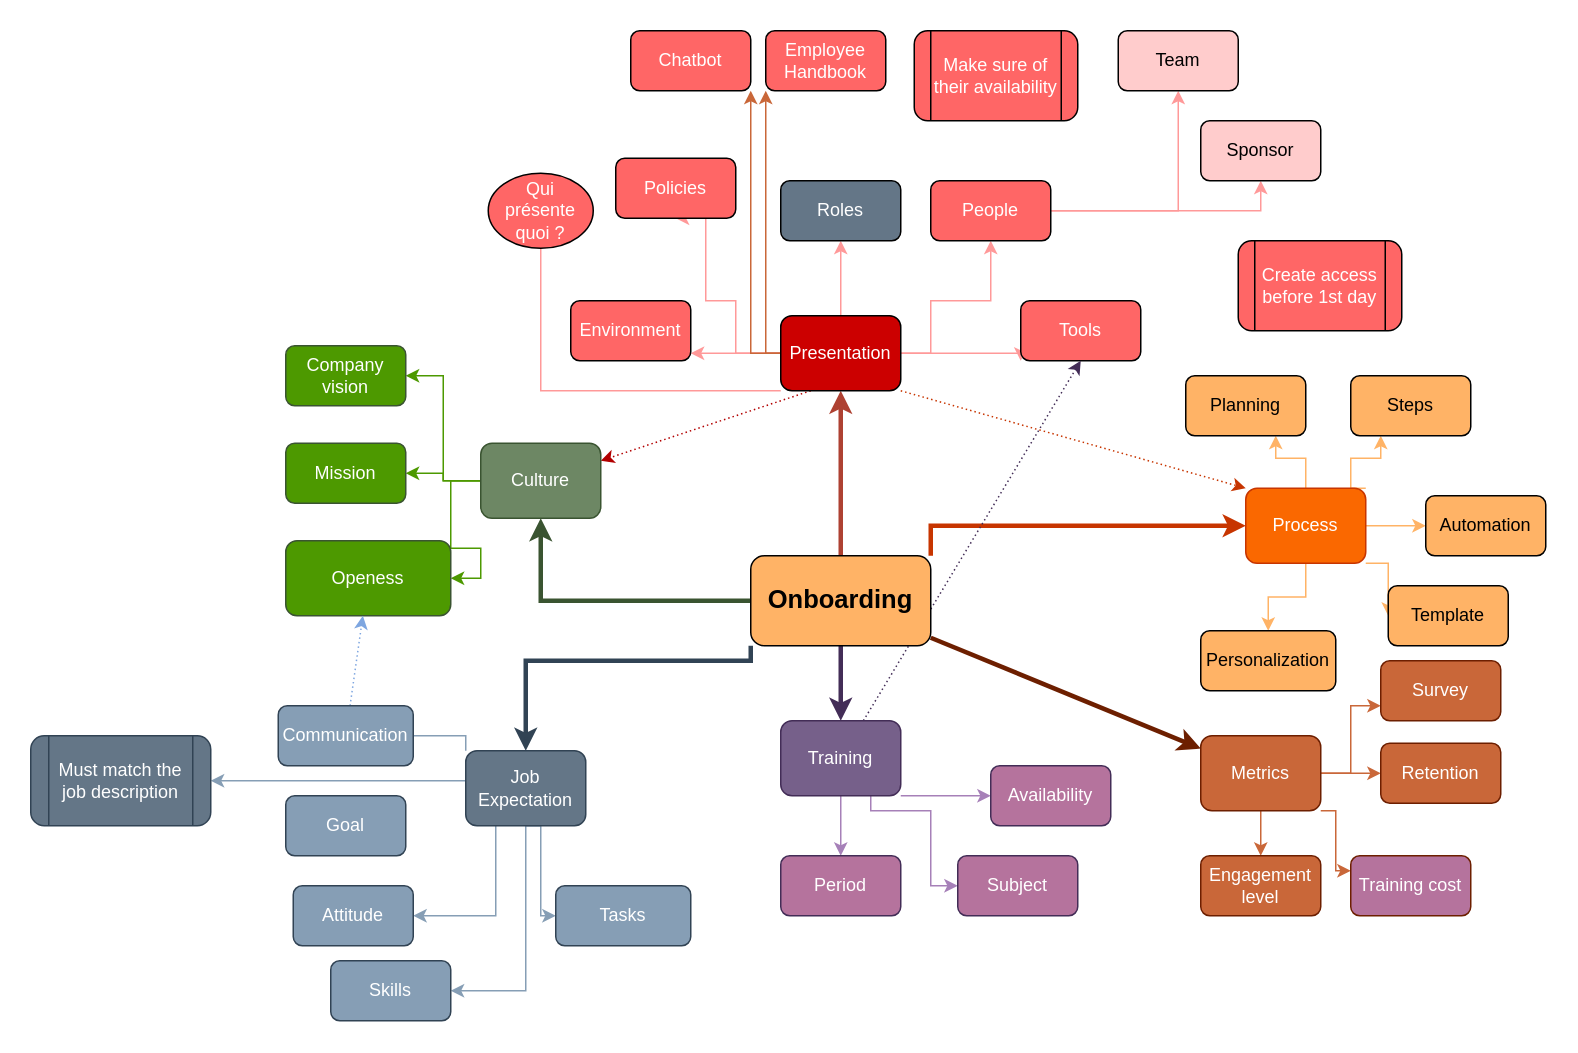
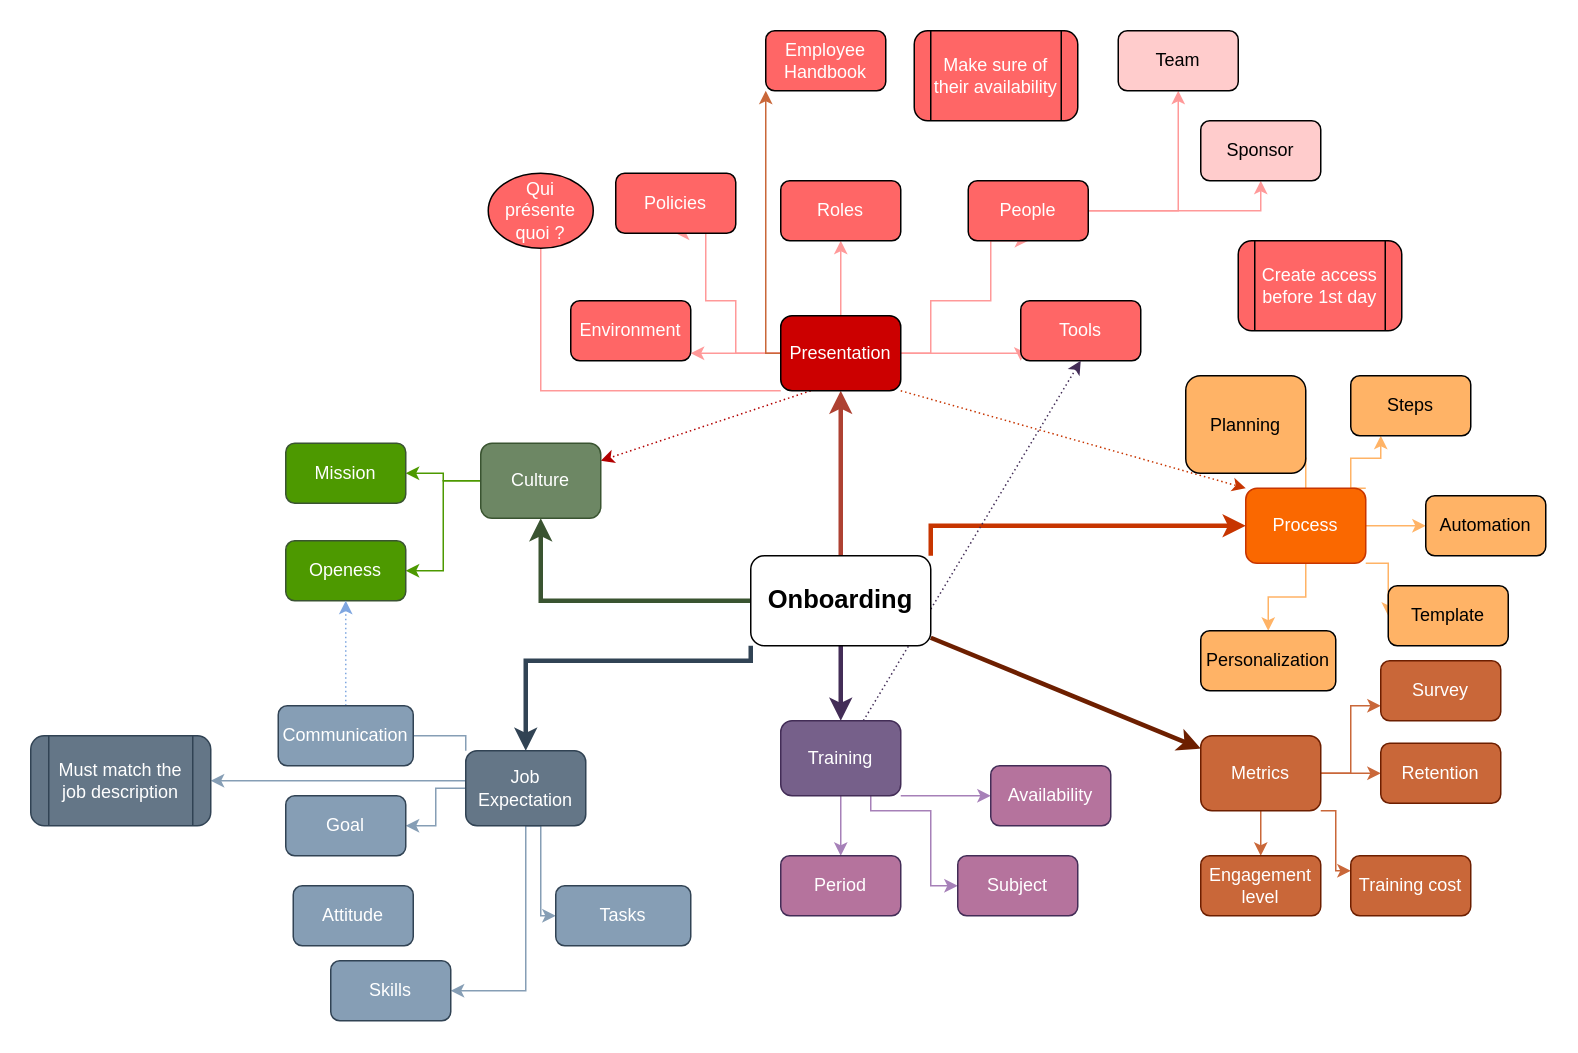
- <mxCell id="80" value="&lt;font color=&quot;#ffffff&quot;&gt;Chatbot&lt;/font&gt;" style="rounded=1;whiteSpace=wrap;html=1;fillColor=#FF6666;" vertex="1" parent="1"><mxGeometry x="420" y="20" width="80" height="40" as="geometry" /></mxCell>
- <mxCell id="18" value="&lt;font color=&quot;#ffffff&quot;&gt;Policies&lt;/font&gt;" style="rounded=1;whiteSpace=wrap;html=1;fillColor=#FF6666;" vertex="1" parent="1"><mxGeometry x="410" y="105" width="80" height="40" as="geometry" /></mxCell>
+ <mxCell id="18" value="&lt;font color=&quot;#ffffff&quot;&gt;Policies&lt;/font&gt;" style="rounded=1;whiteSpace=wrap;html=1;fillColor=#FF6666;" vertex="1" parent="1"><mxGeometry x="410" y="115" width="80" height="40" as="geometry" /></mxCell>
- <mxCell id="19" value="&lt;font color=&quot;#ffffff&quot;&gt;Roles&lt;/font&gt;" style="rounded=1;whiteSpace=wrap;html=1;fillColor=#647687;" vertex="1" parent="1"><mxGeometry x="520" y="120" width="80" height="40" as="geometry" /></mxCell>
+ <mxCell id="19" value="&lt;font color=&quot;#ffffff&quot;&gt;Roles&lt;/font&gt;" style="rounded=1;whiteSpace=wrap;html=1;fillColor=#FF6666;" vertex="1" parent="1"><mxGeometry x="520" y="120" width="80" height="40" as="geometry" /></mxCell>
- <mxCell id="22" value="&lt;font color=&quot;#ffffff&quot;&gt;People&lt;/font&gt;" style="rounded=1;whiteSpace=wrap;html=1;fillColor=#FF6666;" vertex="1" parent="1"><mxGeometry x="620" y="120" width="80" height="40" as="geometry" /></mxCell>
+ <mxCell id="22" value="&lt;font color=&quot;#ffffff&quot;&gt;People&lt;/font&gt;" style="rounded=1;whiteSpace=wrap;html=1;fillColor=#FF6666;" vertex="1" parent="1"><mxGeometry x="645" y="120" width="80" height="40" as="geometry" /></mxCell>
- <mxCell id="15" style="edgeStyle=orthogonalEdgeStyle;rounded=0;jumpSize=6;orthogonalLoop=1;jettySize=auto;html=1;endArrow=classic;endFill=1;strokeColor=#C96739;strokeWidth=1;fontColor=#000000;" edge="1" parent="1" source="17" target="80"><mxGeometry relative="1" as="geometry"><Array as="points"><mxPoint x="500" y="235" /></Array></mxGeometry></mxCell>
- <mxCell id="44" value="&lt;font color=&quot;#ffffff&quot;&gt;Company vision&lt;/font&gt;" style="rounded=1;whiteSpace=wrap;html=1;fillColor=#4D9900;strokeColor=#3A5431;fontColor=#ffffff;" vertex="1" parent="1"><mxGeometry x="190" y="230" width="80" height="40" as="geometry" /></mxCell>
- <mxCell id="31" value="Planning" style="rounded=1;whiteSpace=wrap;html=1;fillColor=#FFB366;" vertex="1" parent="1"><mxGeometry x="790" y="250" width="80" height="40" as="geometry" /></mxCell>
+ <mxCell id="31" value="Planning" style="rounded=1;whiteSpace=wrap;html=1;fillColor=#FFB366;" vertex="1" parent="1"><mxGeometry x="790" y="250" width="80" height="65" as="geometry" /></mxCell>
- <mxCell id="40" style="edgeStyle=orthogonalEdgeStyle;rounded=0;jumpSize=6;orthogonalLoop=1;jettySize=auto;html=1;entryX=1;entryY=0.5;entryDx=0;entryDy=0;endArrow=classic;endFill=1;strokeColor=#4D9900;strokeWidth=1;fontColor=#000000;" edge="1" parent="1" source="43" target="44"><mxGeometry relative="1" as="geometry" /></mxCell>
- <mxCell id="46" value="&lt;font color=&quot;#ffffff&quot;&gt;Openess&lt;/font&gt;" style="rounded=1;whiteSpace=wrap;html=1;fillColor=#4D9900;strokeColor=#3A5431;fontColor=#ffffff;" vertex="1" parent="1"><mxGeometry x="190" y="360" width="110" height="50" as="geometry" /></mxCell>
+ <mxCell id="46" value="&lt;font color=&quot;#ffffff&quot;&gt;Openess&lt;/font&gt;" style="rounded=1;whiteSpace=wrap;html=1;fillColor=#4D9900;strokeColor=#3A5431;fontColor=#ffffff;" vertex="1" parent="1"><mxGeometry x="190" y="360" width="80" height="40" as="geometry" /></mxCell>
- <mxCell id="67" value="&lt;font style=&quot;font-size: 17px&quot;&gt;&lt;b&gt;Onboarding&lt;/b&gt;&lt;/font&gt;" style="rounded=1;whiteSpace=wrap;html=1;fillColor=#ffb366;" vertex="1" parent="1"><mxGeometry x="500" y="370" width="120" height="60" as="geometry" /></mxCell>
+ <mxCell id="67" value="&lt;font style=&quot;font-size: 17px&quot;&gt;&lt;b&gt;Onboarding&lt;/b&gt;&lt;/font&gt;" style="rounded=1;whiteSpace=wrap;html=1;" vertex="1" parent="1"><mxGeometry x="500" y="370" width="120" height="60" as="geometry" /></mxCell>
+ <mxCell id="48" style="edgeStyle=orthogonalEdgeStyle;rounded=0;jumpSize=6;orthogonalLoop=1;jettySize=auto;html=1;endArrow=classic;endFill=1;strokeColor=#869EB5;strokeWidth=1;fontColor=#000000;" edge="1" parent="1" source="60" target="56"><mxGeometry relative="1" as="geometry" /></mxCell>
- <mxCell id="78" value="&lt;font color=&quot;#ffffff&quot;&gt;Training cost&lt;/font&gt;" style="rounded=1;whiteSpace=wrap;html=1;fillColor=#b5739d;strokeColor=#6D1F00;fontColor=#ffffff;" vertex="1" parent="1"><mxGeometry x="900" y="570" width="80" height="40" as="geometry" /></mxCell>
+ <mxCell id="78" value="&lt;font color=&quot;#ffffff&quot;&gt;Training cost&lt;/font&gt;" style="rounded=1;whiteSpace=wrap;html=1;fillColor=#C96739;strokeColor=#6D1F00;fontColor=#ffffff;" vertex="1" parent="1"><mxGeometry x="900" y="570" width="80" height="40" as="geometry" /></mxCell>
- <mxCell id="49" style="edgeStyle=orthogonalEdgeStyle;rounded=0;jumpSize=6;orthogonalLoop=1;jettySize=auto;html=1;endArrow=classic;endFill=1;strokeColor=#869EB5;strokeWidth=1;fontColor=#000000;" edge="1" parent="1" source="60" target="53"><mxGeometry relative="1" as="geometry"><Array as="points"><mxPoint x="330" y="560" /><mxPoint x="330" y="560" /></Array></mxGeometry></mxCell>
